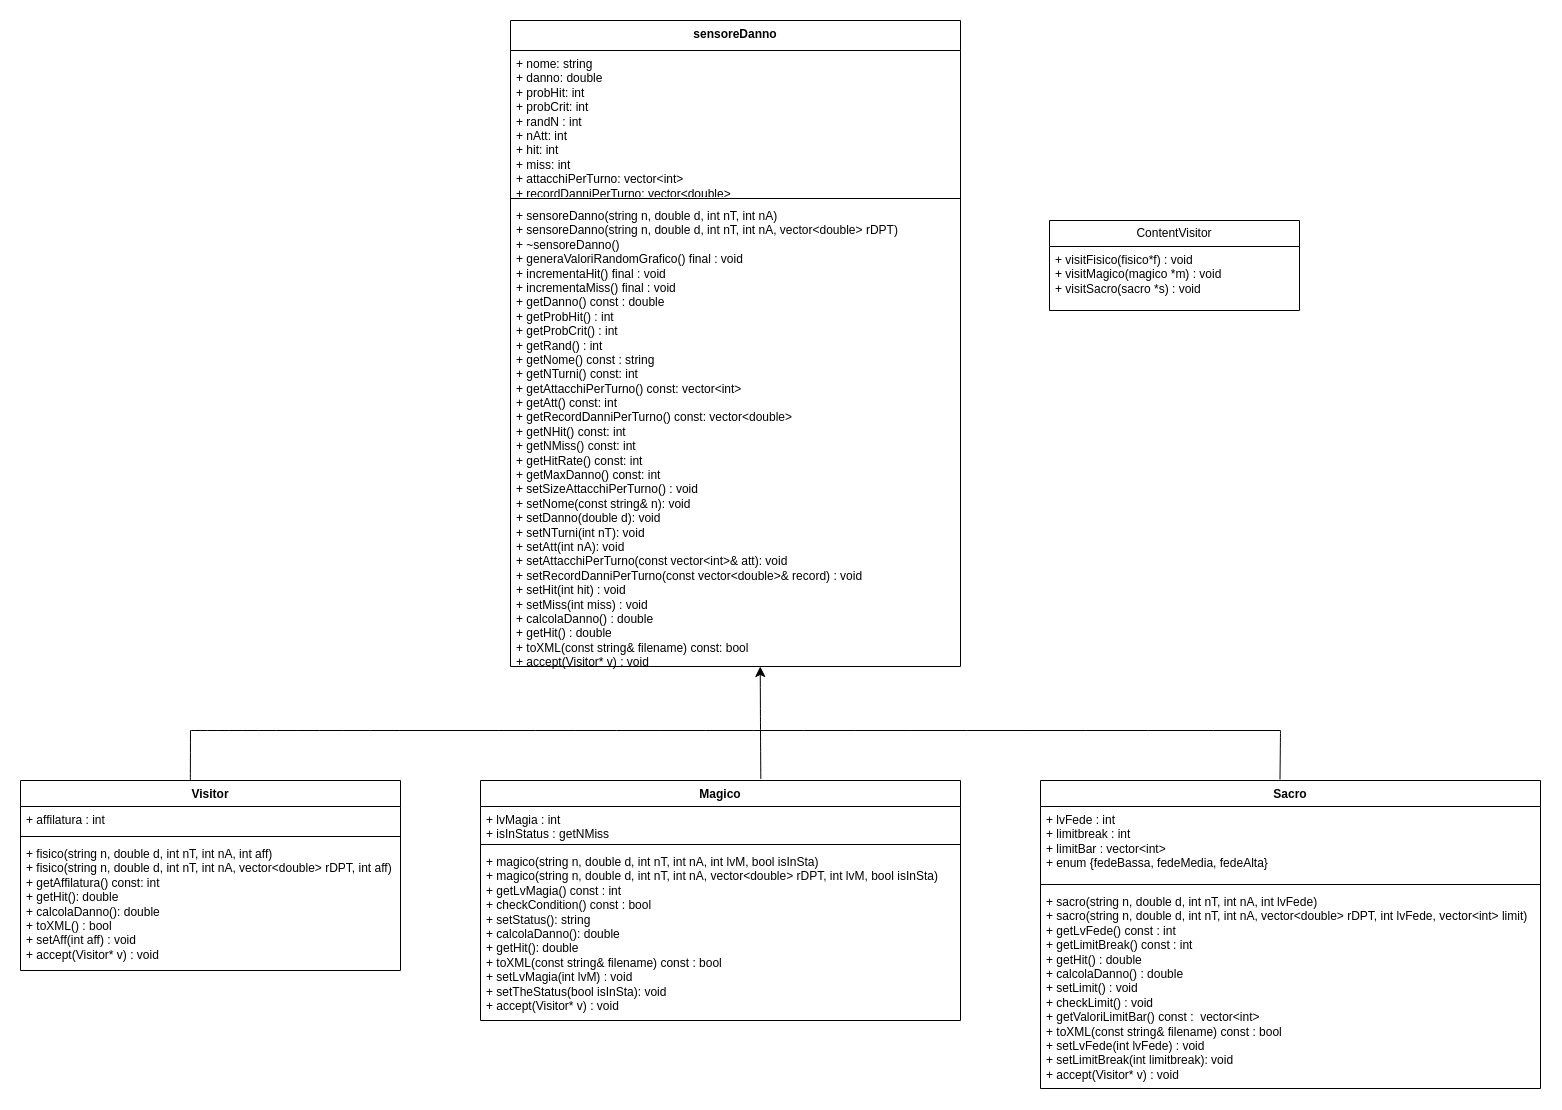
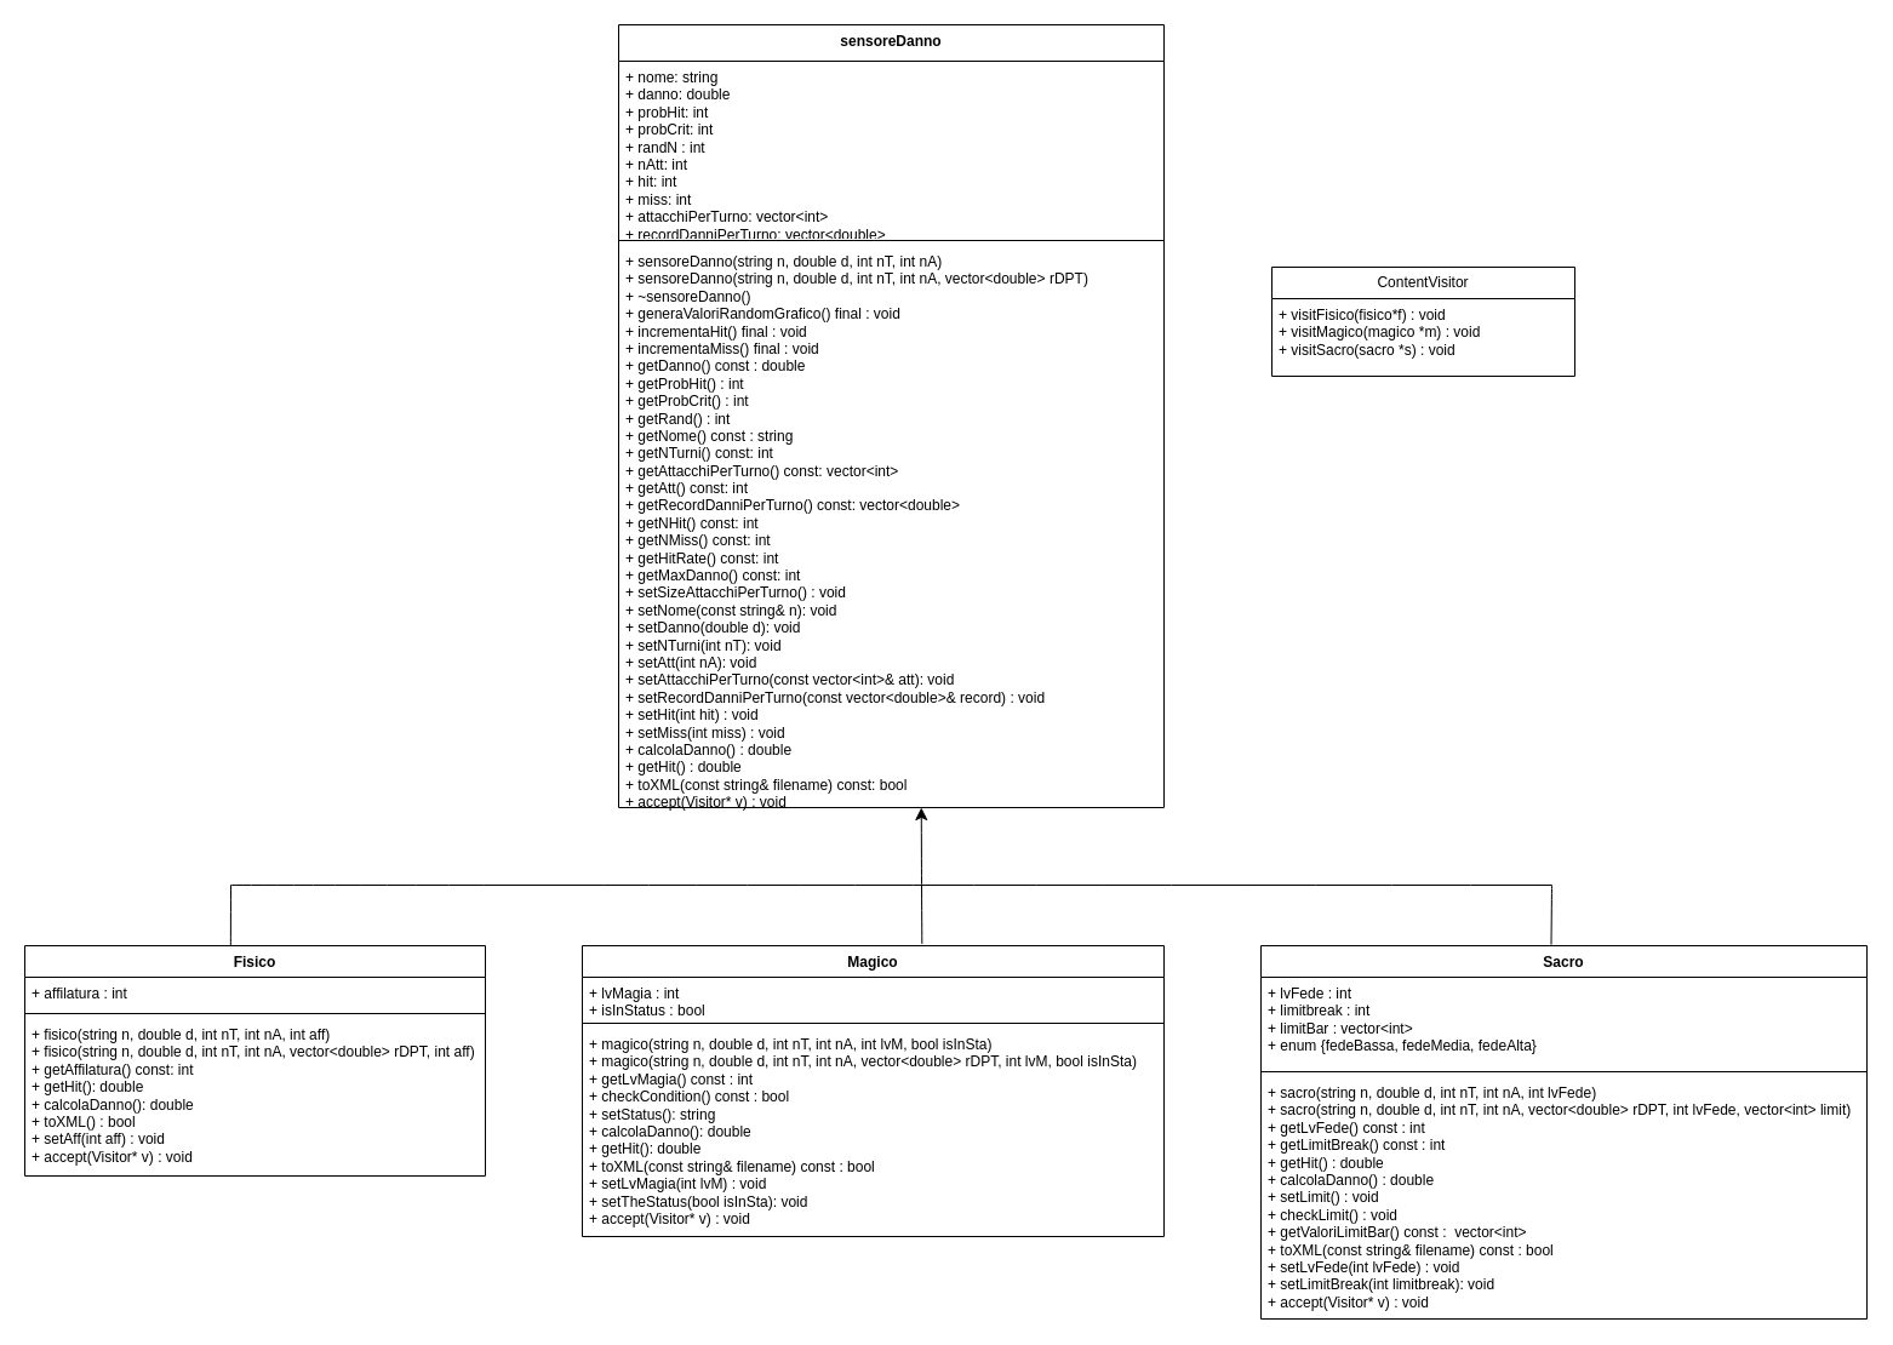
- <mxCell id="8" value="Visitor" style="swimlane;fontStyle=1;align=center;verticalAlign=top;childLayout=stackLayout;horizontal=1;startSize=26;horizontalStack=0;resizeParent=1;resizeParentMax=0;resizeLast=0;collapsible=1;marginBottom=0;whiteSpace=wrap;html=1;" parent="1" vertex="1"><mxGeometry x="20" y="780" width="380" height="190" as="geometry" /></mxCell>
+ <mxCell id="8" value="Fisico" style="swimlane;fontStyle=1;align=center;verticalAlign=top;childLayout=stackLayout;horizontal=1;startSize=26;horizontalStack=0;resizeParent=1;resizeParentMax=0;resizeLast=0;collapsible=1;marginBottom=0;whiteSpace=wrap;html=1;" parent="1" vertex="1"><mxGeometry x="20" y="780" width="380" height="190" as="geometry" /></mxCell>
- <mxCell id="13" value="+ lvMagia : int&lt;div&gt;+ isInStatus : getNMiss&lt;/div&gt;" style="text;strokeColor=none;fillColor=none;align=left;verticalAlign=top;spacingLeft=4;spacingRight=4;overflow=hidden;rotatable=0;points=[[0,0.5],[1,0.5]];portConstraint=eastwest;whiteSpace=wrap;html=1;" parent="12" vertex="1"><mxGeometry y="26" width="480" height="34" as="geometry" /></mxCell>
+ <mxCell id="13" value="+ lvMagia : int&lt;div&gt;+ isInStatus : bool&lt;/div&gt;" style="text;strokeColor=none;fillColor=none;align=left;verticalAlign=top;spacingLeft=4;spacingRight=4;overflow=hidden;rotatable=0;points=[[0,0.5],[1,0.5]];portConstraint=eastwest;whiteSpace=wrap;html=1;" parent="12" vertex="1"><mxGeometry y="26" width="480" height="34" as="geometry" /></mxCell>
